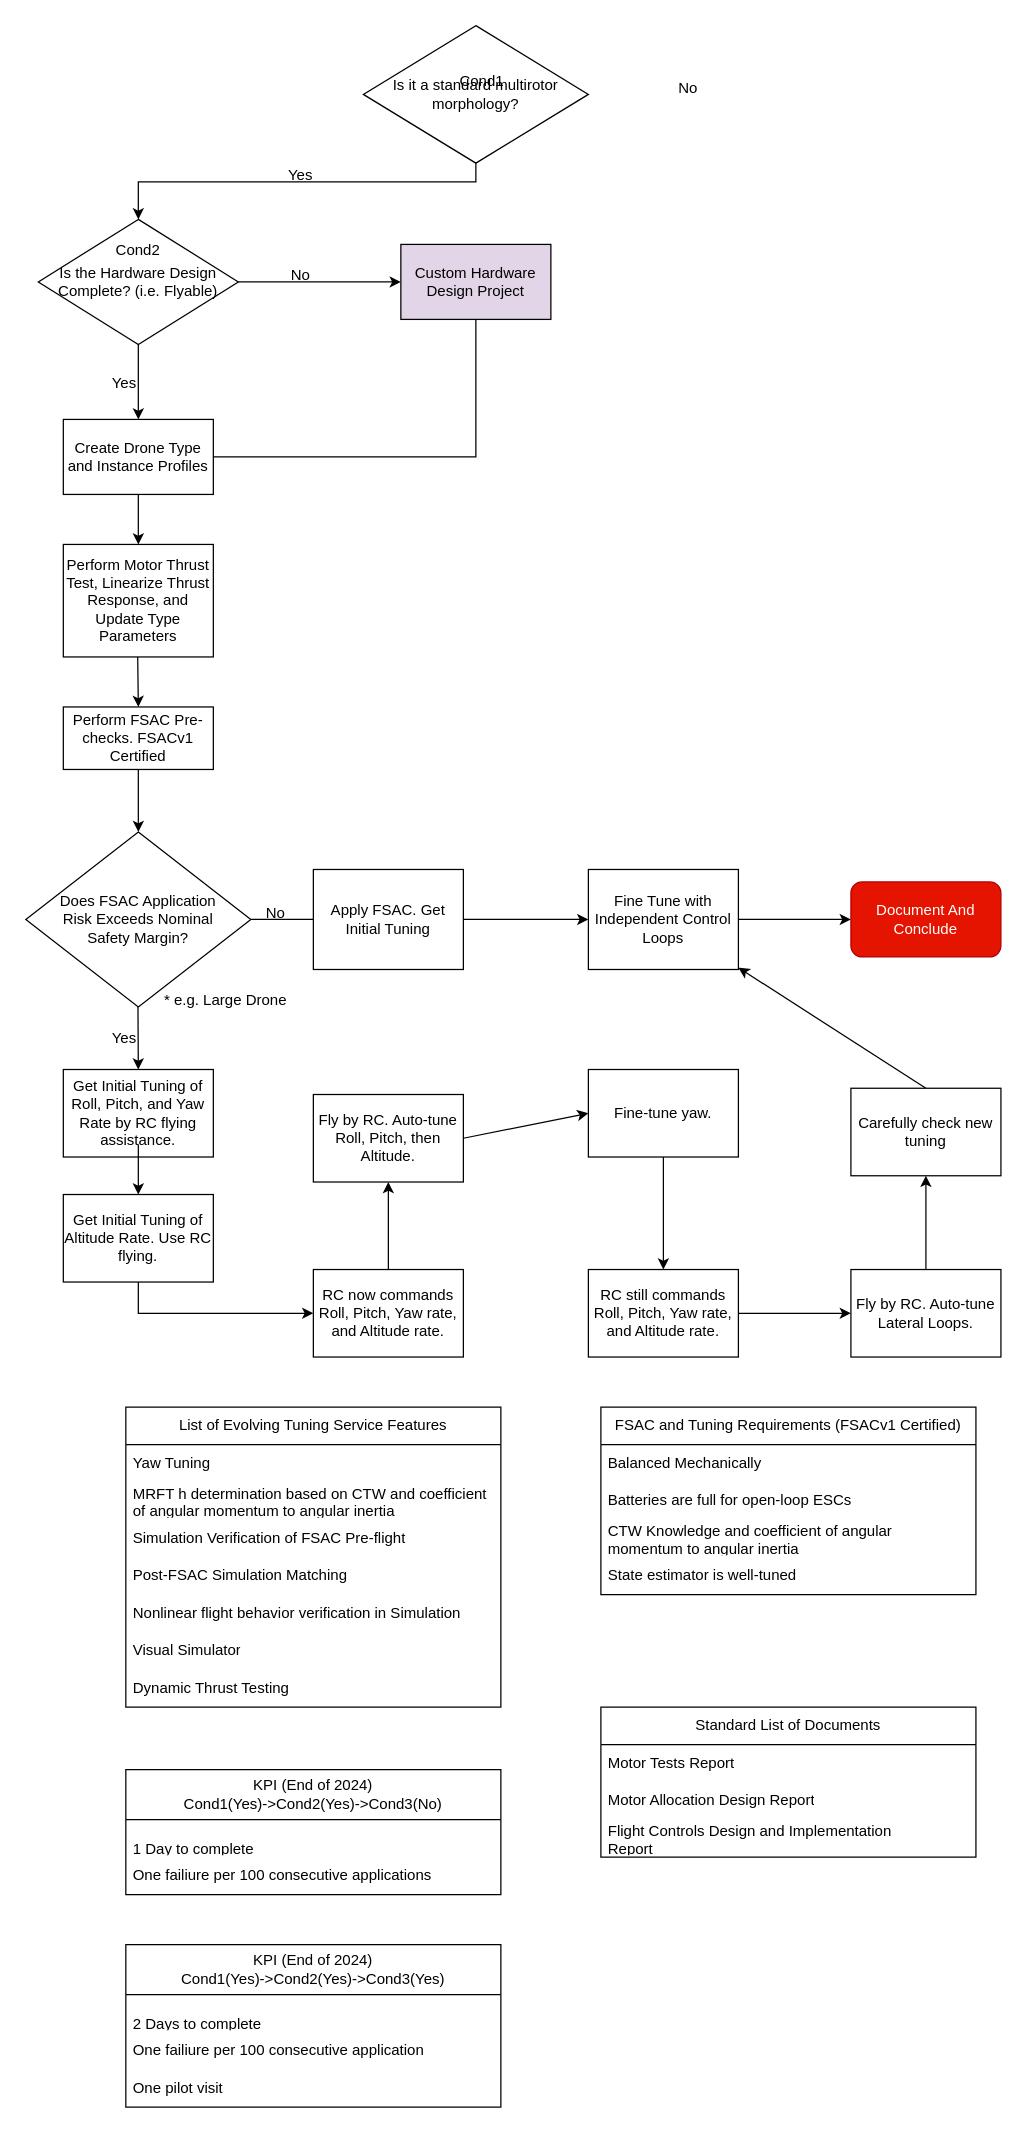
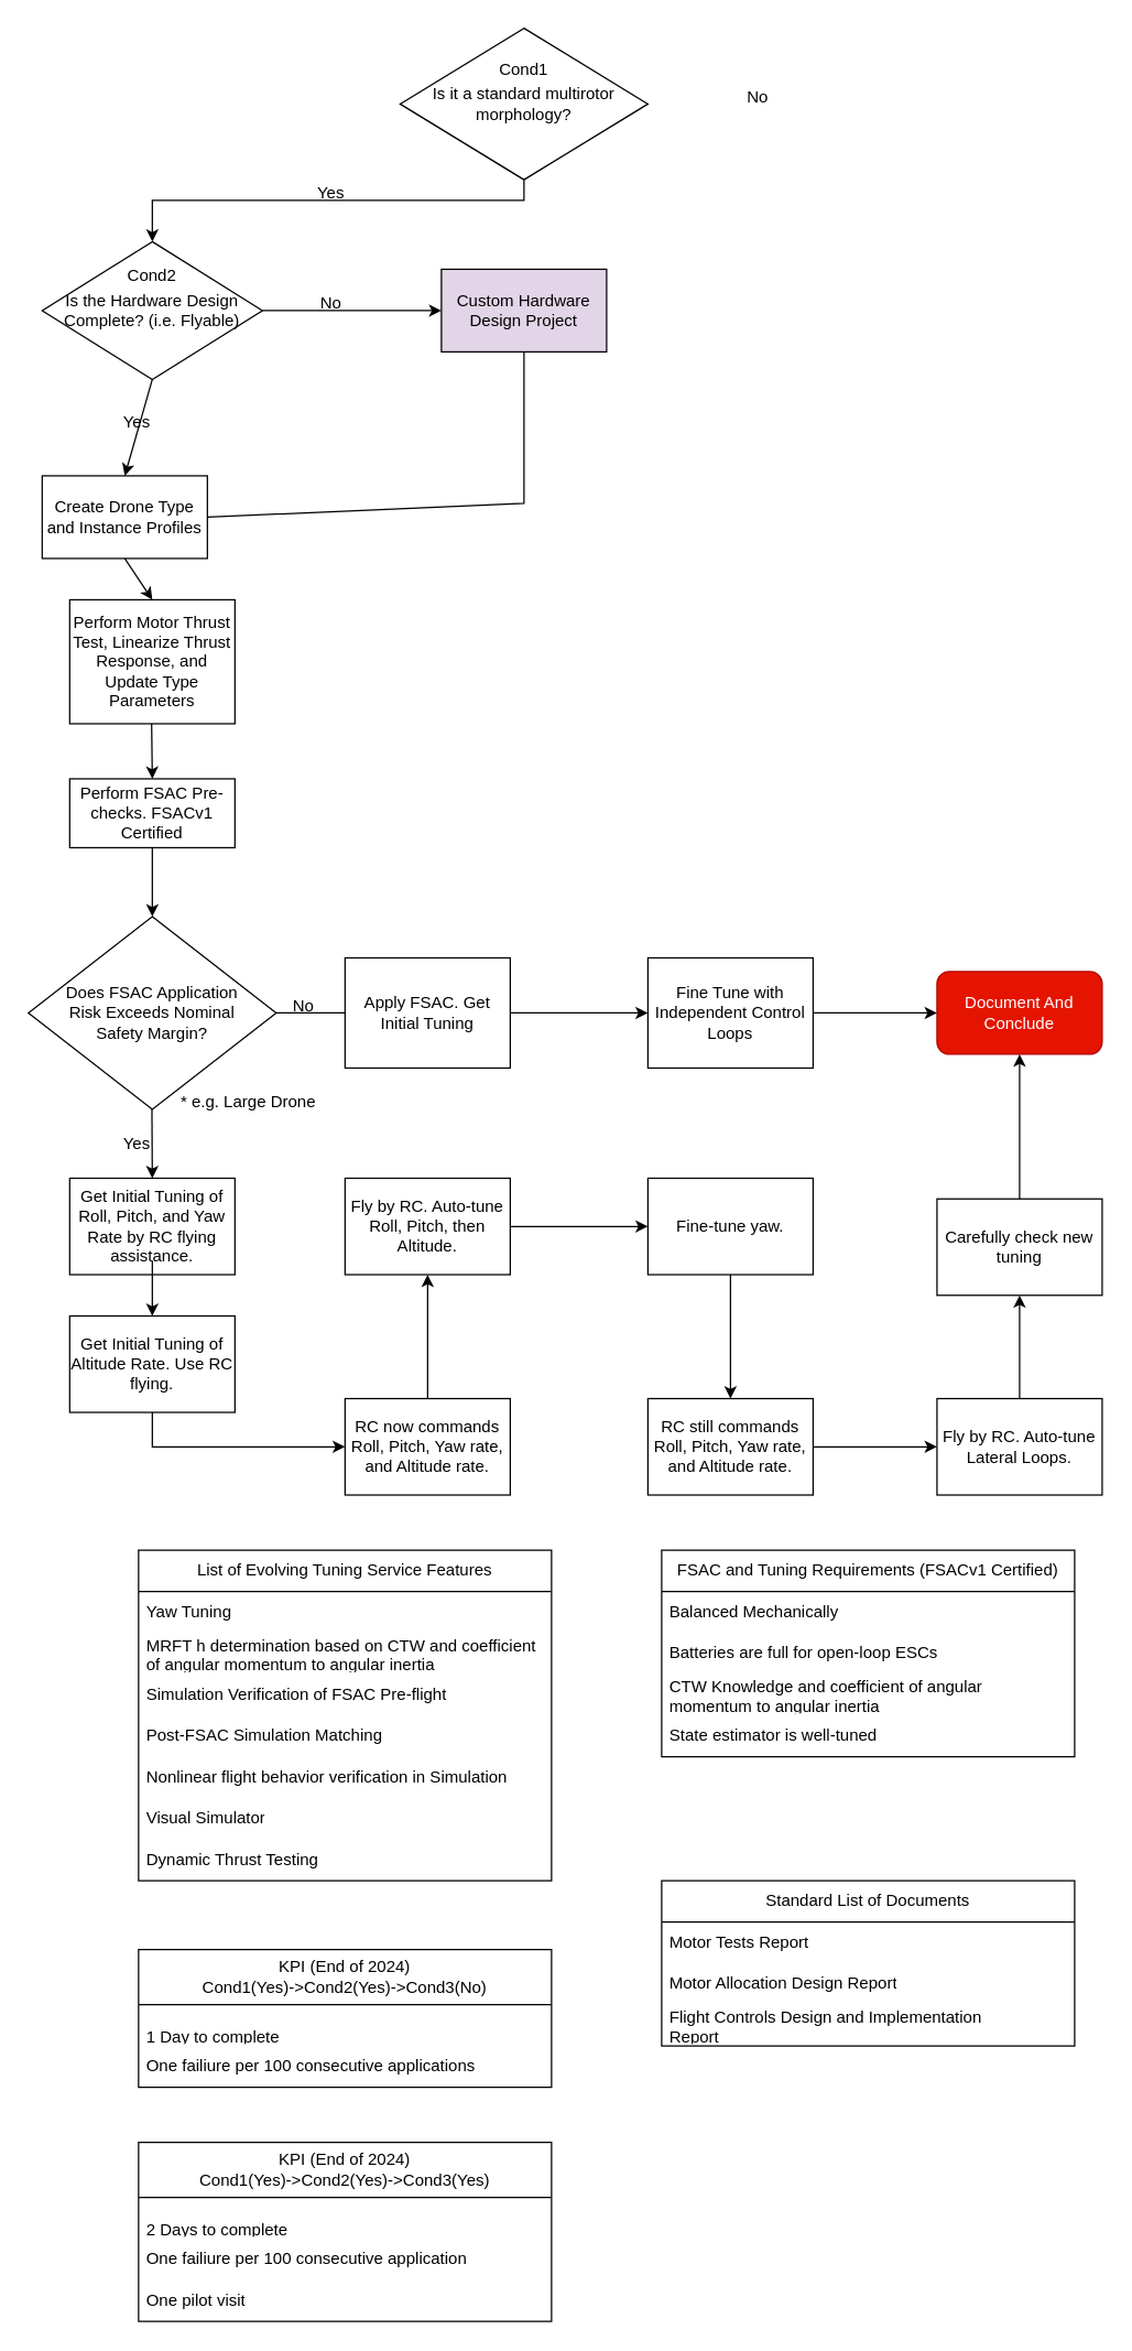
- <mxCell id="62" value="Cond1" style="text;html=1;align=center;verticalAlign=middle;whiteSpace=wrap;rounded=0;" vertex="1" parent="1"><mxGeometry x="355" y="50" width="60" height="30" as="geometry" /></mxCell>
+ <mxCell id="62" value="Cond1" style="text;html=1;align=center;verticalAlign=middle;whiteSpace=wrap;rounded=0;" vertex="1" parent="1"><mxGeometry x="350" y="35" width="60" height="30" as="geometry" /></mxCell>
- <mxCell id="6" value="Create Drone Type and Instance Profiles" style="rounded=0;whiteSpace=wrap;html=1;" vertex="1" parent="1"><mxGeometry x="50" y="335" width="120" height="60" as="geometry" /></mxCell>
+ <mxCell id="6" value="Create Drone Type and Instance Profiles" style="rounded=0;whiteSpace=wrap;html=1;" vertex="1" parent="1"><mxGeometry x="30" y="345" width="120" height="60" as="geometry" /></mxCell>
- <mxCell id="58" value="" style="endArrow=classic;html=1;rounded=0;exitX=0.5;exitY=0;exitDx=0;exitDy=0;" edge="1" parent="1" source="48" target="49"><mxGeometry width="50" height="50" relative="1" as="geometry"><mxPoint x="600" y="745" as="sourcePoint" /><mxPoint x="690" y="745" as="targetPoint" /></mxGeometry></mxCell>
+ <mxCell id="58" value="" style="endArrow=classic;html=1;rounded=0;exitX=0.5;exitY=0;exitDx=0;exitDy=0;entryX=0.5;entryY=1;entryDx=0;entryDy=0;" edge="1" parent="1" source="48" target="56"><mxGeometry width="50" height="50" relative="1" as="geometry"><mxPoint x="600" y="745" as="sourcePoint" /><mxPoint x="690" y="745" as="targetPoint" /></mxGeometry></mxCell>
- <mxCell id="37" value="Fly by RC. Auto-tune Roll, Pitch, then Altitude." style="rounded=0;whiteSpace=wrap;html=1;" vertex="1" parent="1"><mxGeometry x="250" y="875" width="120" height="70" as="geometry" /></mxCell>
+ <mxCell id="37" value="Fly by RC. Auto-tune Roll, Pitch, then Altitude." style="rounded=0;whiteSpace=wrap;html=1;" vertex="1" parent="1"><mxGeometry x="250" y="855" width="120" height="70" as="geometry" /></mxCell>
